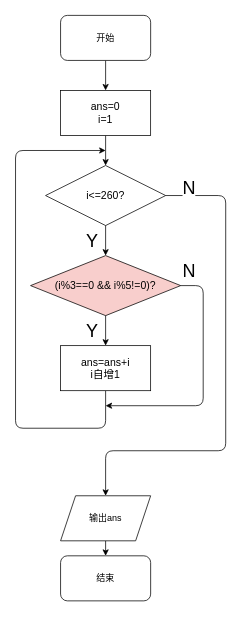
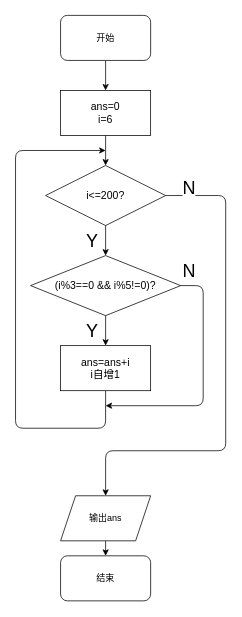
- <mxCell id="9" value="ans=0&lt;br&gt;i=1" style="rounded=0;whiteSpace=wrap;html=1;fontSize=14;" vertex="1" parent="1"><mxGeometry x="80" y="120" width="120" height="60" as="geometry" /></mxCell>
+ <mxCell id="9" value="ans=0&lt;br&gt;i=6" style="rounded=0;whiteSpace=wrap;html=1;fontSize=14;" vertex="1" parent="1"><mxGeometry x="80" y="120" width="120" height="60" as="geometry" /></mxCell>
- <mxCell id="7" value="i&amp;lt;=260?" style="rhombus;whiteSpace=wrap;html=1;fontSize=14;" vertex="1" parent="1"><mxGeometry x="60" y="220" width="160" height="80" as="geometry" /></mxCell>
+ <mxCell id="7" value="i&amp;lt;=200?" style="rhombus;whiteSpace=wrap;html=1;fontSize=14;" vertex="1" parent="1"><mxGeometry x="60" y="220" width="160" height="80" as="geometry" /></mxCell>
- <mxCell id="12" value="(i%3==0 &amp;amp;&amp;amp; i%5!=0)?" style="rhombus;whiteSpace=wrap;html=1;fontSize=14;fillColor=#f8cecc;" vertex="1" parent="1"><mxGeometry x="40" y="340" width="200" height="80" as="geometry" /></mxCell>
+ <mxCell id="12" value="(i%3==0 &amp;amp;&amp;amp; i%5!=0)?" style="rhombus;whiteSpace=wrap;html=1;fontSize=14;" vertex="1" parent="1"><mxGeometry x="40" y="340" width="200" height="80" as="geometry" /></mxCell>
